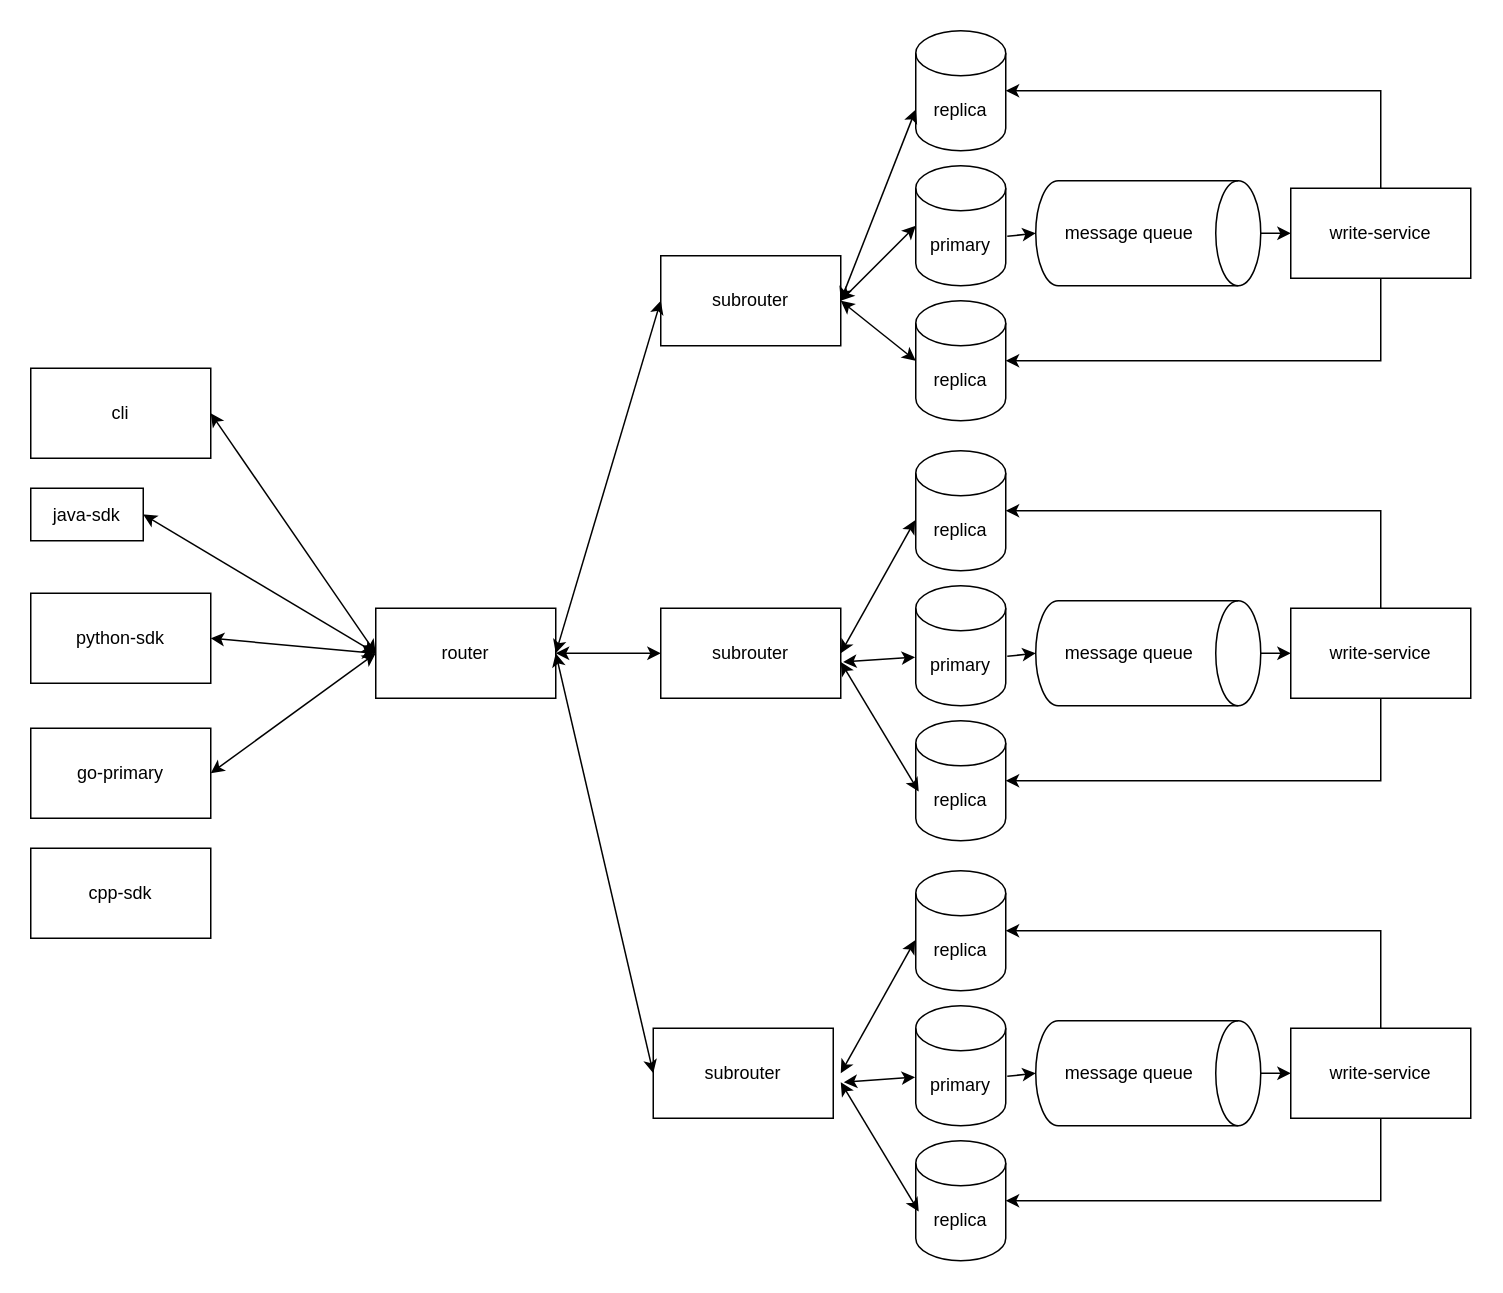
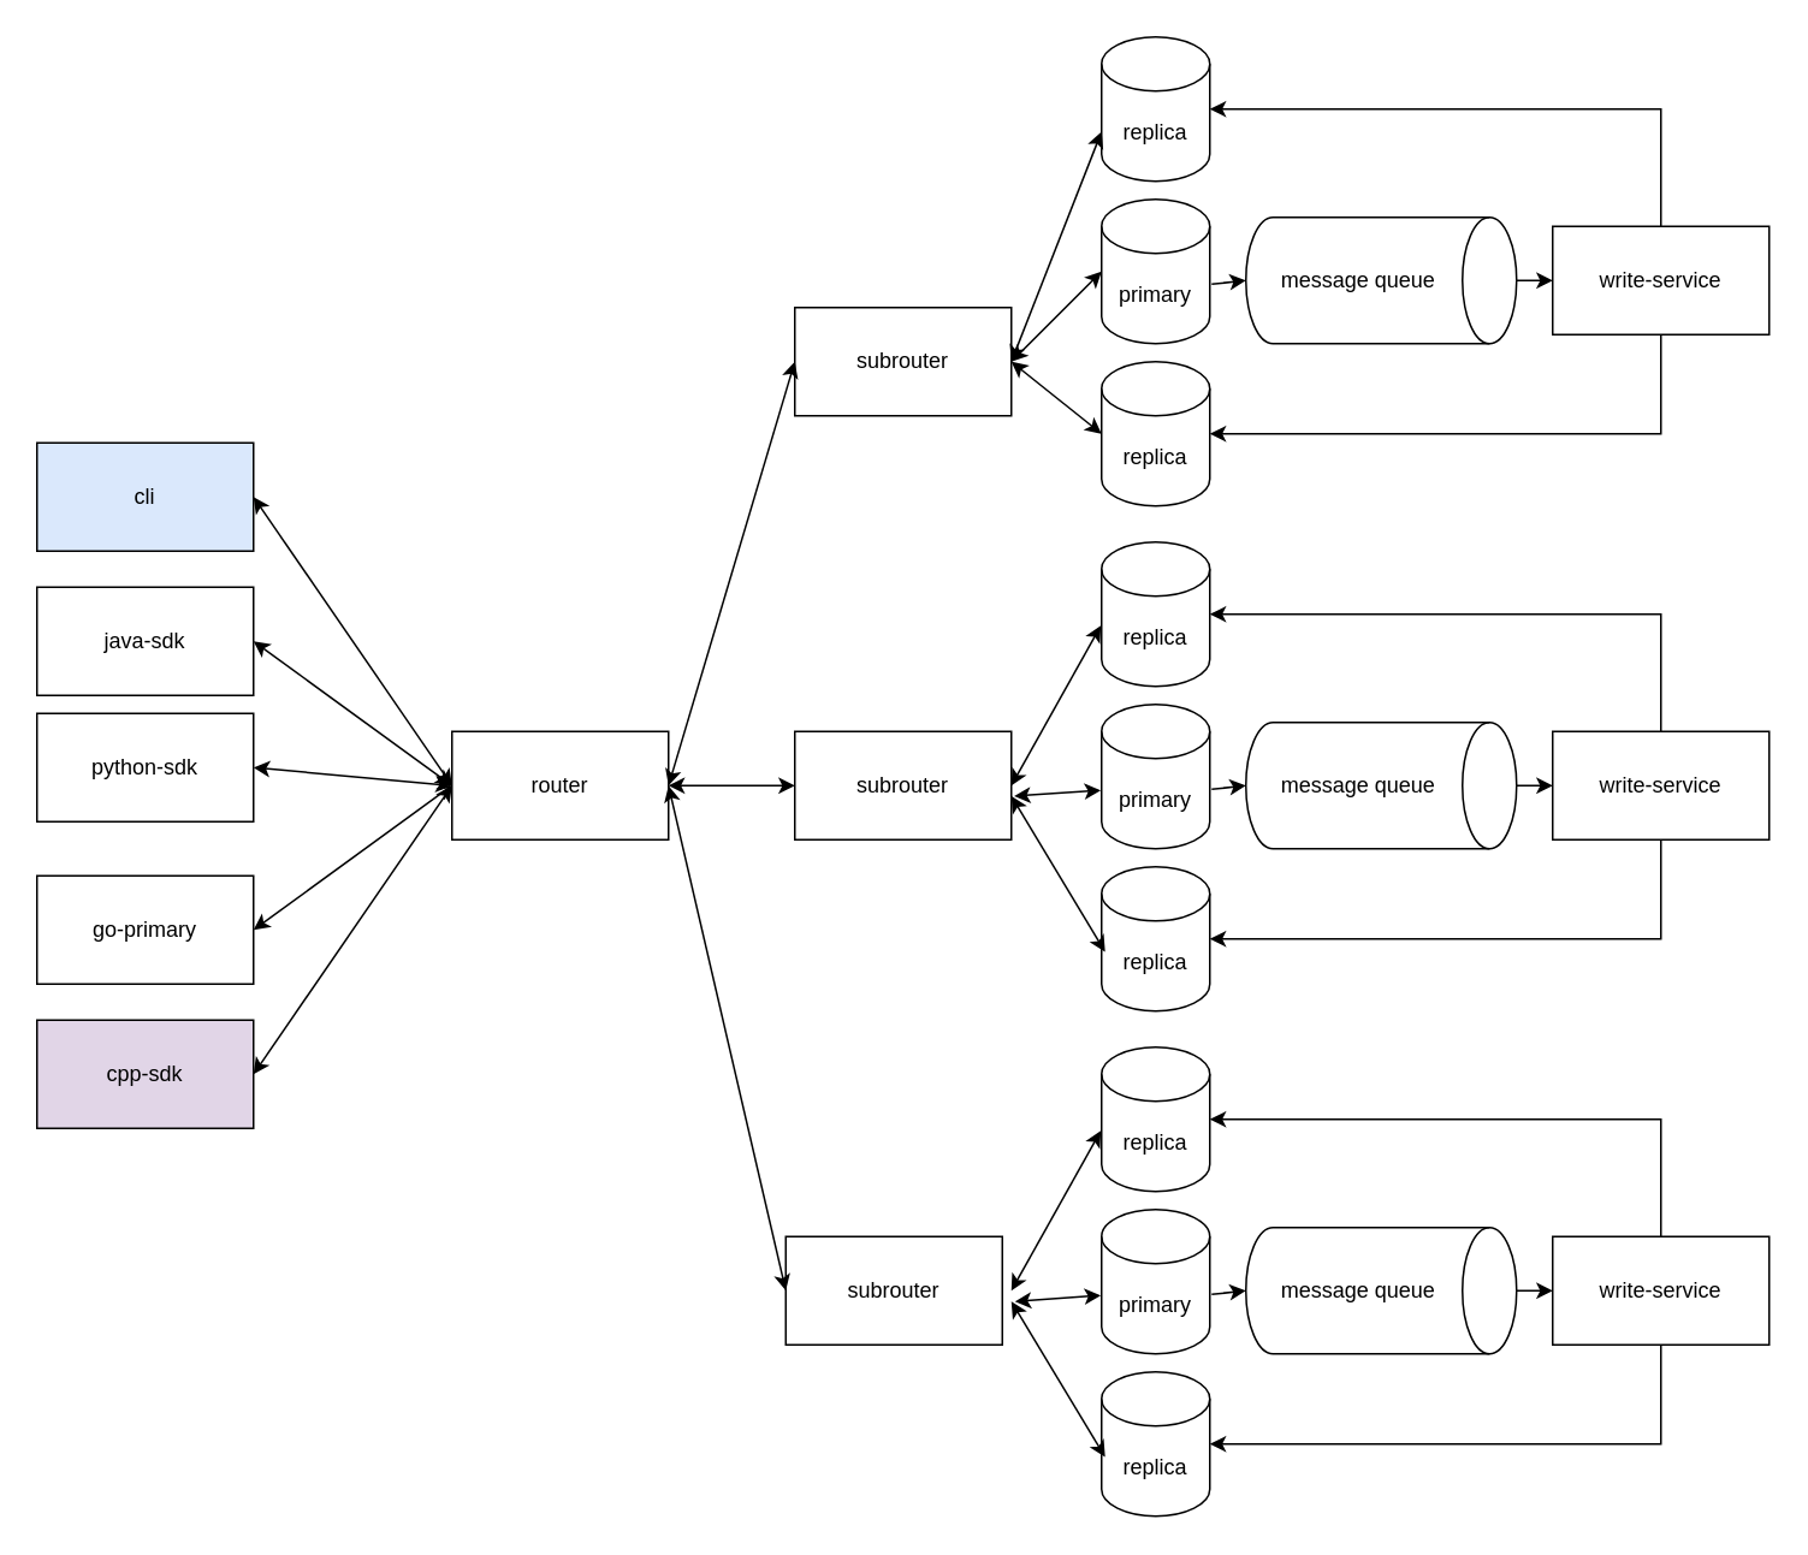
- <mxCell id="6" value="cli" style="whiteSpace=wrap;html=1;" parent="1" vertex="1"><mxGeometry x="20" y="245" width="120" height="60" as="geometry" /></mxCell>
+ <mxCell id="6" value="cli" style="whiteSpace=wrap;html=1;fillColor=#dae8fc;" parent="1" vertex="1"><mxGeometry x="20" y="245" width="120" height="60" as="geometry" /></mxCell>
- <mxCell id="7" value="java-sdk" style="whiteSpace=wrap;html=1;" parent="1" vertex="1"><mxGeometry x="20" y="325" width="75" height="35" as="geometry" /></mxCell>
+ <mxCell id="7" value="java-sdk" style="whiteSpace=wrap;html=1;" parent="1" vertex="1"><mxGeometry x="20" y="325" width="120" height="60" as="geometry" /></mxCell>
- <mxCell id="14" value="" style="endArrow=classic;startArrow=classic;html=1;rounded=0;exitX=1;exitY=0.5;exitDx=0;exitDy=0;entryX=0;entryY=0.5;entryDx=0;entryDy=0;" parent="1" source="9" target="2" edge="1"><mxGeometry width="50" height="50" relative="1" as="geometry"><mxPoint x="190" y="415" as="sourcePoint" /><mxPoint x="300" y="455" as="targetPoint" /></mxGeometry></mxCell>
+ <mxCell id="14" value="" style="endArrow=open;startArrow=classic;html=1;rounded=0;exitX=1;exitY=0.5;exitDx=0;exitDy=0;entryX=0;entryY=0.5;entryDx=0;entryDy=0;" parent="1" source="9" target="2" edge="1"><mxGeometry width="50" height="50" relative="1" as="geometry"><mxPoint x="190" y="415" as="sourcePoint" /><mxPoint x="300" y="455" as="targetPoint" /></mxGeometry></mxCell>
+ <mxCell id="15" value="" style="endArrow=classic;startArrow=classic;html=1;rounded=0;exitX=1;exitY=0.5;exitDx=0;exitDy=0;entryX=0;entryY=0.5;entryDx=0;entryDy=0;" parent="1" source="10" target="2" edge="1"><mxGeometry width="50" height="50" relative="1" as="geometry"><mxPoint x="200" y="505" as="sourcePoint" /><mxPoint x="310" y="465" as="targetPoint" /></mxGeometry></mxCell>
- <mxCell id="10" value="cpp-sdk" style="whiteSpace=wrap;html=1;" parent="1" vertex="1"><mxGeometry x="20" y="565" width="120" height="60" as="geometry" /></mxCell>
+ <mxCell id="10" value="cpp-sdk" style="whiteSpace=wrap;html=1;fillColor=#e1d5e7;" parent="1" vertex="1"><mxGeometry x="20" y="565" width="120" height="60" as="geometry" /></mxCell>
